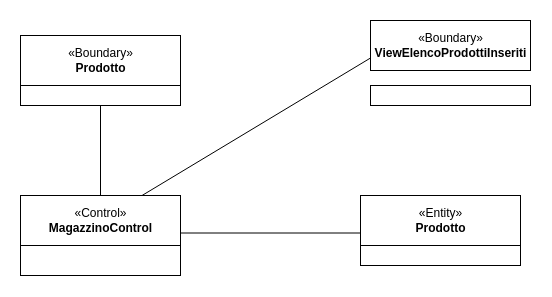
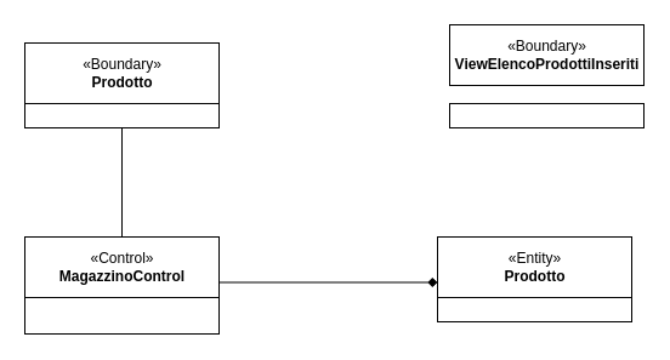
- <mxCell id="7" value="" style="endArrow=none;html=1;entryX=0;entryY=0.75;entryDx=0;entryDy=0;" parent="1" source="3" target="10" edge="1"><mxGeometry width="50" height="50" relative="1" as="geometry"><mxPoint x="320" y="225" as="sourcePoint" /><mxPoint x="250" y="220" as="targetPoint" /></mxGeometry></mxCell>
- <mxCell id="8" value="" style="endArrow=none;html=1;exitX=1;exitY=0.75;exitDx=0;exitDy=0;entryX=0;entryY=0.75;entryDx=0;entryDy=0;" parent="1" source="3" target="6" edge="1"><mxGeometry width="50" height="50" relative="1" as="geometry"><mxPoint x="420" y="232.5" as="sourcePoint" /><mxPoint x="370" y="175" as="targetPoint" /></mxGeometry></mxCell>
+ <mxCell id="8" value="" style="endArrow=diamond;html=1;exitX=1;exitY=0.75;exitDx=0;exitDy=0;entryX=0;entryY=0.75;entryDx=0;entryDy=0;" parent="1" source="3" target="6" edge="1"><mxGeometry width="50" height="50" relative="1" as="geometry"><mxPoint x="420" y="232.5" as="sourcePoint" /><mxPoint x="370" y="175" as="targetPoint" /></mxGeometry></mxCell>
